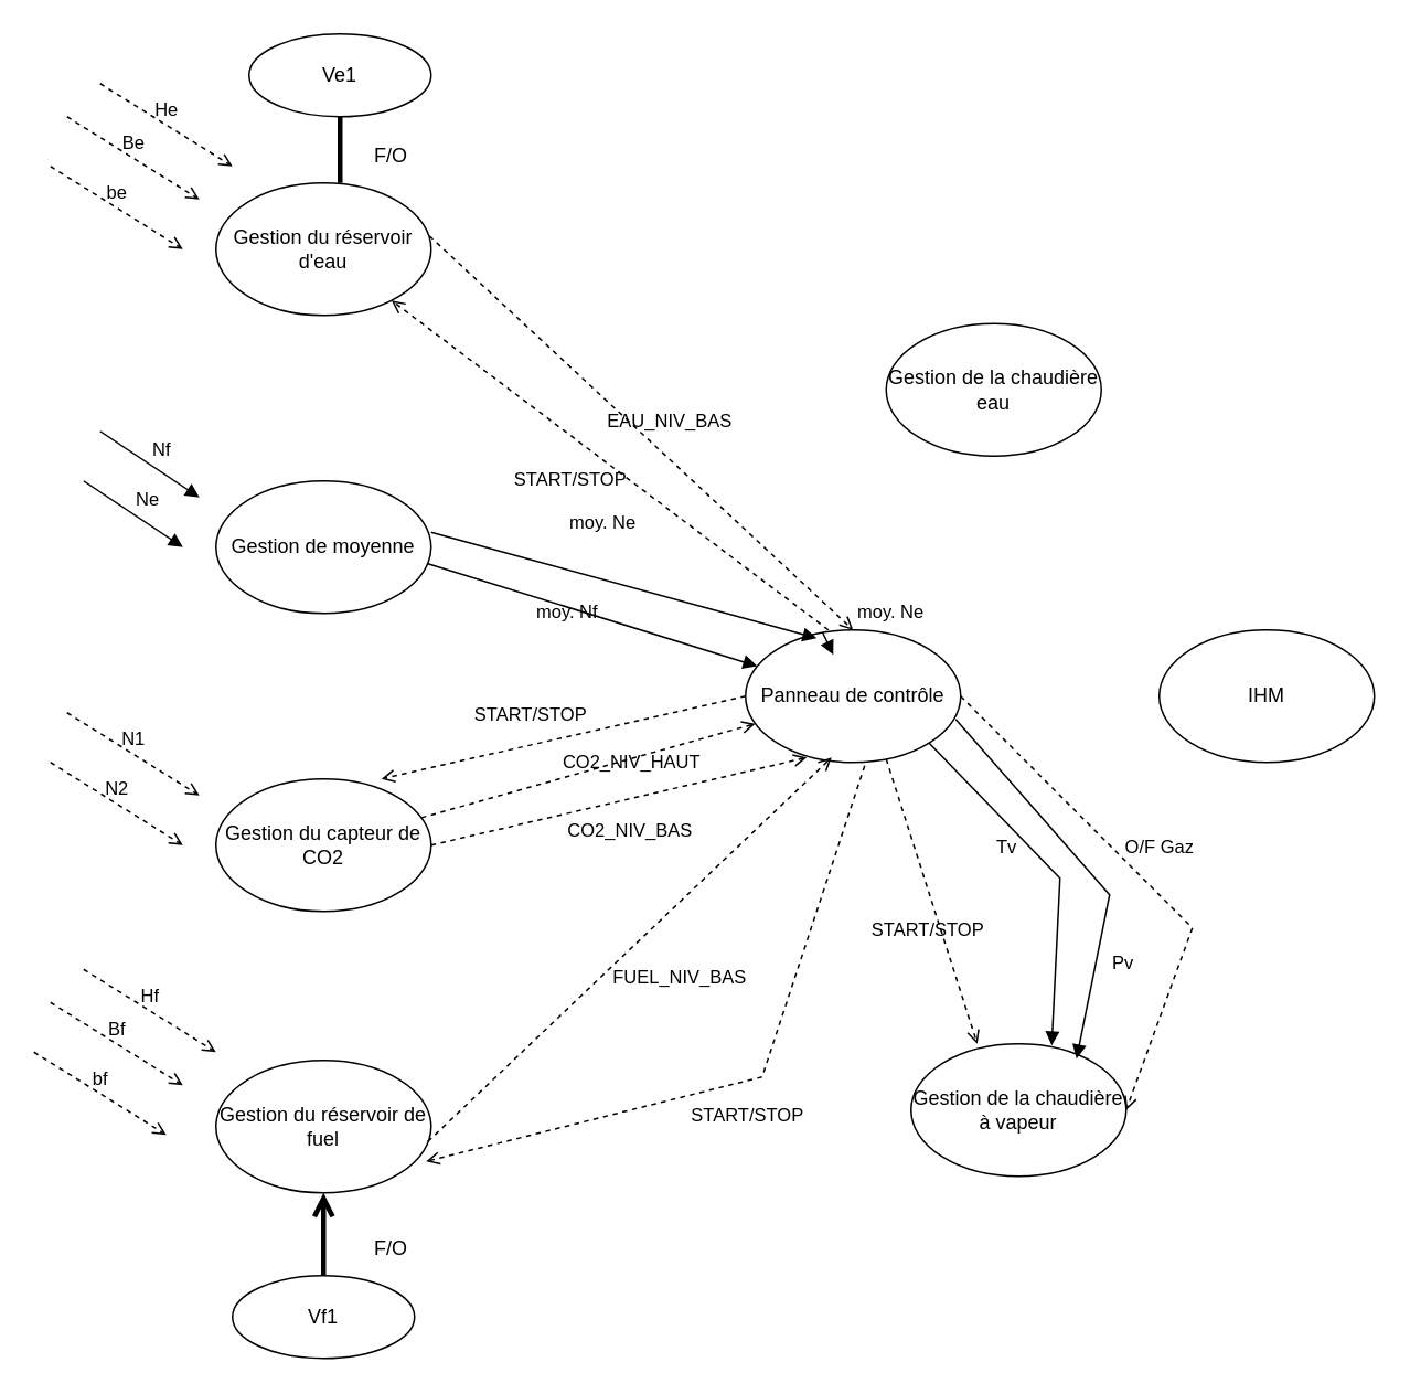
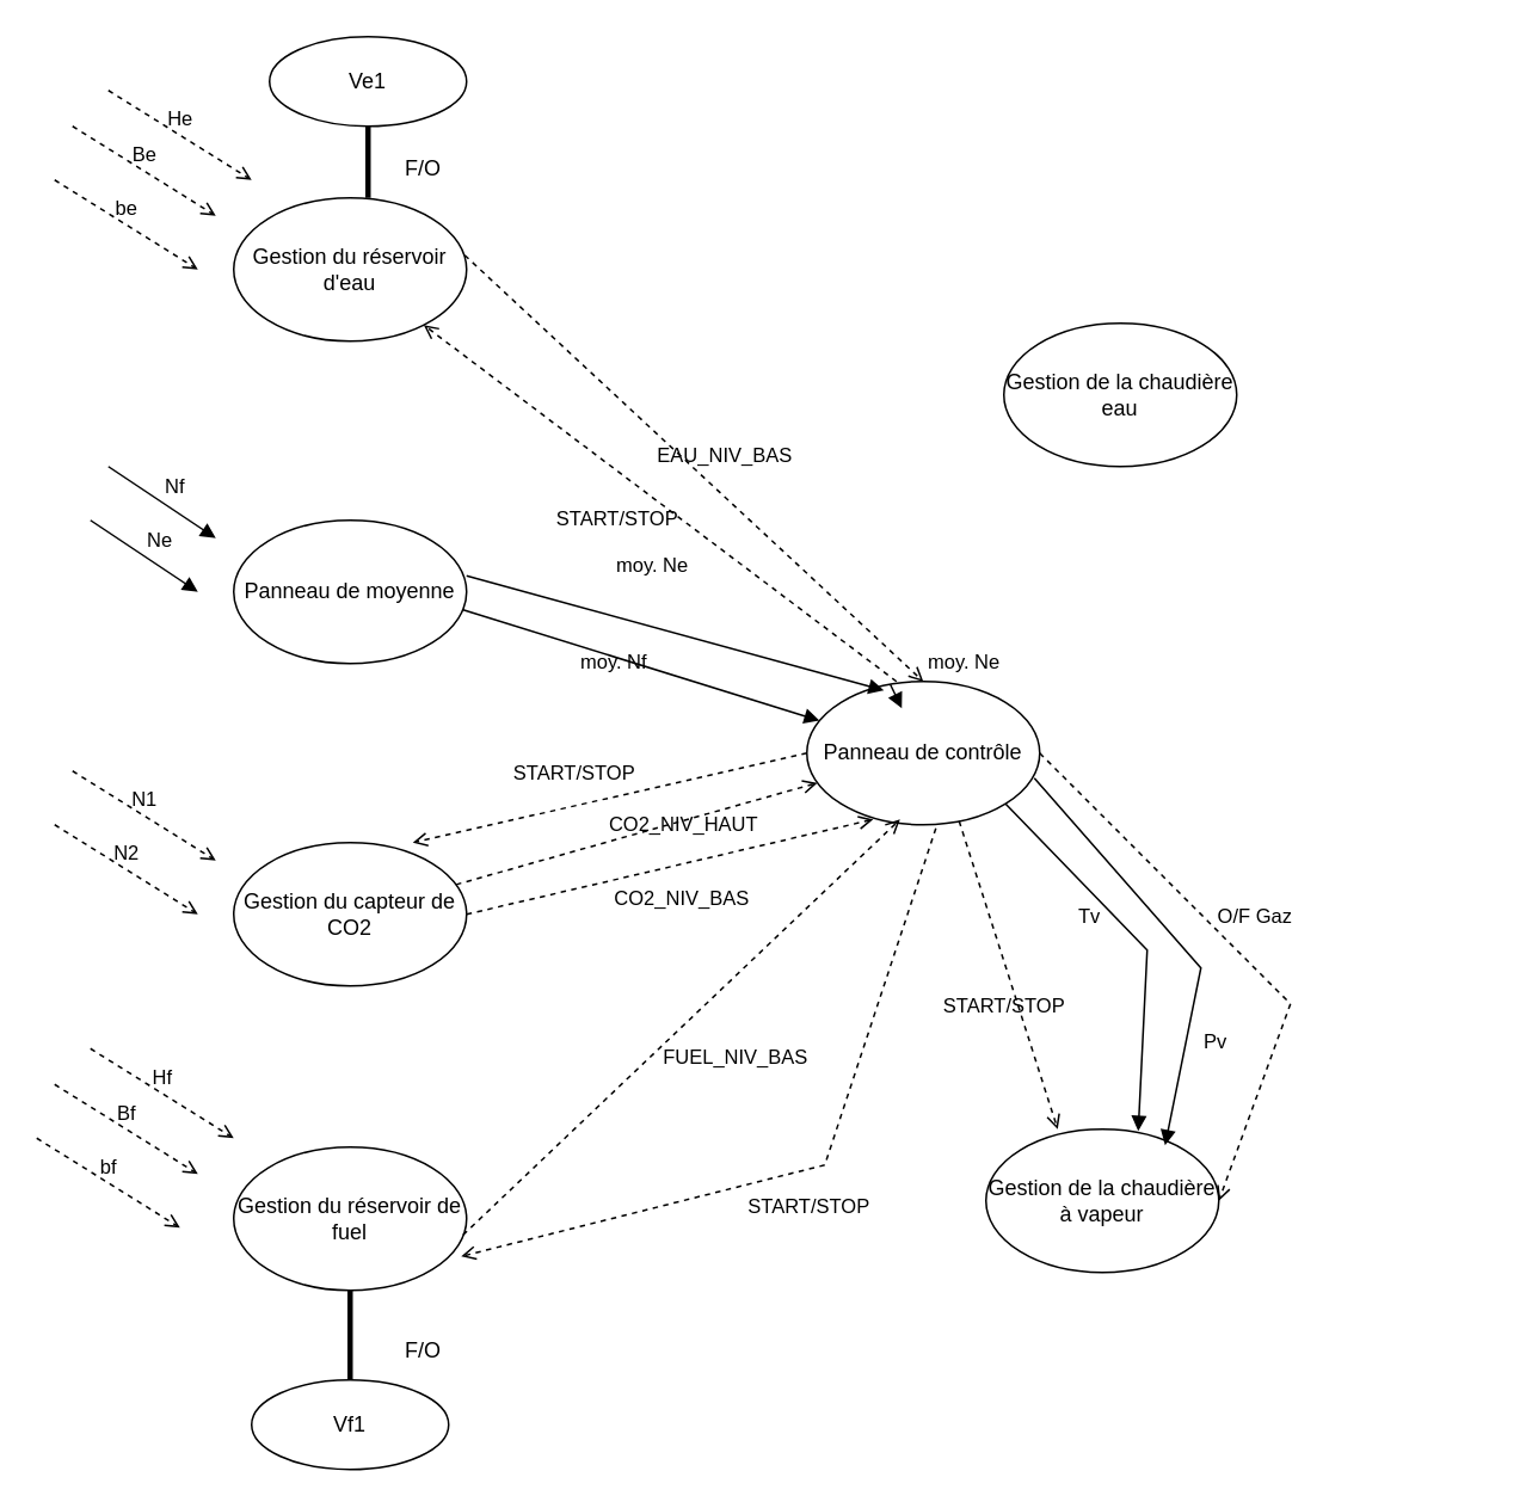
- <mxCell id="8" value="Gestion de la chaudière eau" style="shape=ellipse;html=1;dashed=0;whiteSpace=wrap;perimeter=ellipsePerimeter;" vertex="1" parent="1"><mxGeometry x="535" y="195" width="130" height="80" as="geometry" /></mxCell>
+ <mxCell id="8" value="Gestion de la chaudière eau" style="shape=ellipse;html=1;dashed=0;whiteSpace=wrap;perimeter=ellipsePerimeter;" vertex="1" parent="1"><mxGeometry x="560" y="180" width="130" height="80" as="geometry" /></mxCell>
- <mxCell id="3" value="Gestion de moyenne" style="shape=ellipse;html=1;dashed=0;whiteSpace=wrap;perimeter=ellipsePerimeter;" vertex="1" parent="1"><mxGeometry x="130" y="290" width="130" height="80" as="geometry" /></mxCell>
+ <mxCell id="3" value="Panneau de moyenne" style="shape=ellipse;html=1;dashed=0;whiteSpace=wrap;perimeter=ellipsePerimeter;" vertex="1" parent="1"><mxGeometry x="130" y="290" width="130" height="80" as="geometry" /></mxCell>
- <mxCell id="9" value="IHM" style="shape=ellipse;html=1;dashed=0;whiteSpace=wrap;perimeter=ellipsePerimeter;" vertex="1" parent="1"><mxGeometry x="700" y="380" width="130" height="80" as="geometry" /></mxCell>
- <mxCell id="14" value="" style="endArrow=open;startArrow=none;endFill=0;startFill=0;endSize=8;html=1;verticalAlign=bottom;labelBackgroundColor=none;strokeWidth=3;rounded=0;exitX=0.5;exitY=0;exitDx=0;exitDy=0;entryX=0.5;entryY=1;entryDx=0;entryDy=0;" edge="1" parent="1" source="13" target="5"><mxGeometry width="160" relative="1" as="geometry"><mxPoint x="280" y="290" as="sourcePoint" /><mxPoint x="213" y="188" as="targetPoint" /></mxGeometry></mxCell>
+ <mxCell id="14" value="" style="endArrow=none;startArrow=none;endFill=0;startFill=0;endSize=8;html=1;verticalAlign=bottom;labelBackgroundColor=none;strokeWidth=3;rounded=0;exitX=0.5;exitY=0;exitDx=0;exitDy=0;entryX=0.5;entryY=1;entryDx=0;entryDy=0;" edge="1" parent="1" source="13" target="5"><mxGeometry width="160" relative="1" as="geometry"><mxPoint x="280" y="290" as="sourcePoint" /><mxPoint x="213" y="188" as="targetPoint" /></mxGeometry></mxCell>
